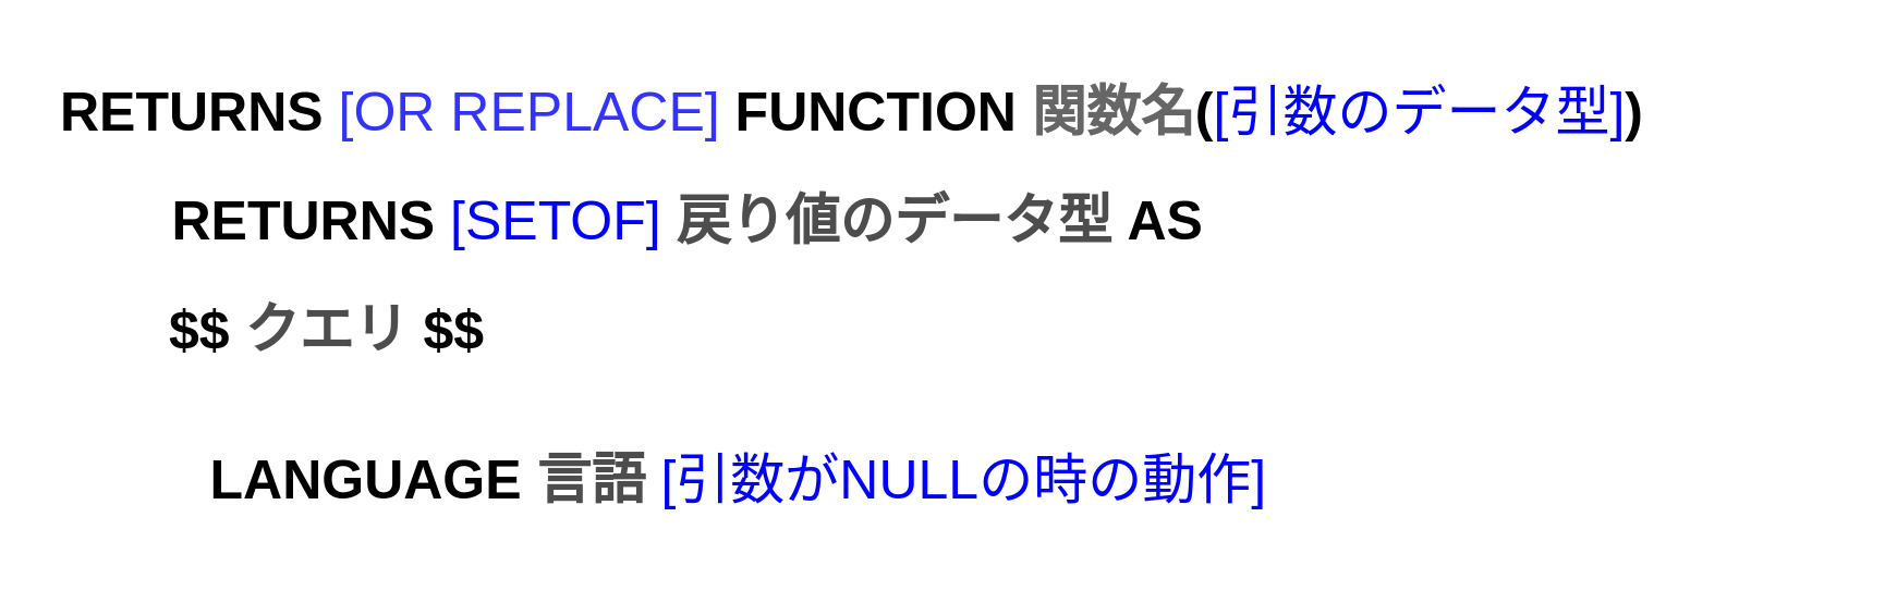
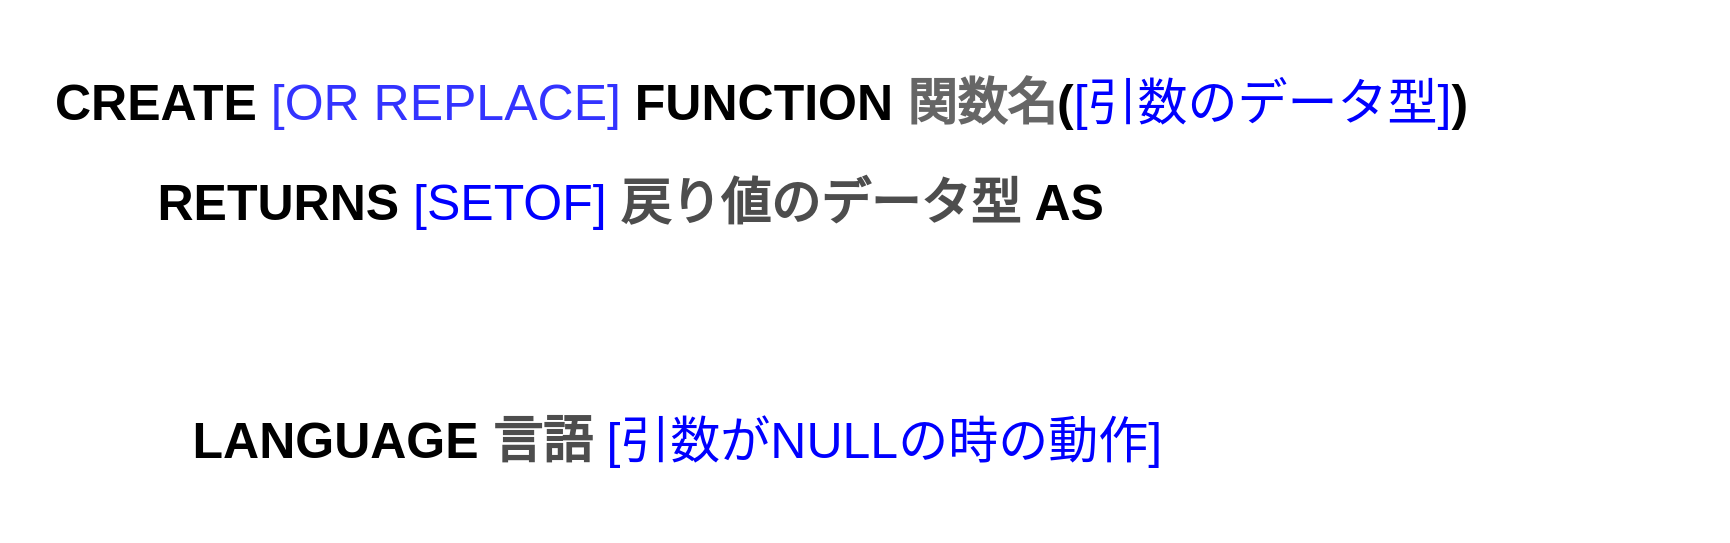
- <mxCell id="2" value="&lt;b&gt;RETURNS &lt;/b&gt;&lt;font color=&quot;#3333ff&quot;&gt;[OR REPLACE]&lt;/font&gt;&lt;b&gt; FUNCTION&lt;/b&gt;&amp;nbsp;&lt;b&gt;&lt;font color=&quot;#666666&quot;&gt;関数名&lt;/font&gt;(&lt;/b&gt;&lt;font color=&quot;#0000ff&quot;&gt;[引数のデータ型]&lt;/font&gt;&lt;b&gt;)&lt;/b&gt;" style="text;html=1;strokeColor=none;fillColor=none;align=left;verticalAlign=middle;whiteSpace=wrap;rounded=0;fontSize=20;fontStyle=0" vertex="1" parent="1"><mxGeometry x="20" y="20" width="650" height="40" as="geometry" /></mxCell>
+ <mxCell id="2" value="&lt;b&gt;CREATE &lt;/b&gt;&lt;font color=&quot;#3333ff&quot;&gt;[OR REPLACE]&lt;/font&gt;&lt;b&gt; FUNCTION&lt;/b&gt;&amp;nbsp;&lt;b&gt;&lt;font color=&quot;#666666&quot;&gt;関数名&lt;/font&gt;(&lt;/b&gt;&lt;font color=&quot;#0000ff&quot;&gt;[引数のデータ型]&lt;/font&gt;&lt;b&gt;)&lt;/b&gt;" style="text;html=1;strokeColor=none;fillColor=none;align=left;verticalAlign=middle;whiteSpace=wrap;rounded=0;fontSize=20;fontStyle=0" vertex="1" parent="1"><mxGeometry x="20" y="20" width="650" height="40" as="geometry" /></mxCell>
- <mxCell id="4" value="&lt;b&gt;$$ &lt;font color=&quot;#4d4d4d&quot;&gt;クエリ&lt;/font&gt; $$&lt;/b&gt;" style="text;html=1;strokeColor=none;fillColor=none;align=left;verticalAlign=middle;whiteSpace=wrap;rounded=0;fontSize=20;fontStyle=0" vertex="1" parent="1"><mxGeometry x="60" y="100" width="440" height="40" as="geometry" /></mxCell>
